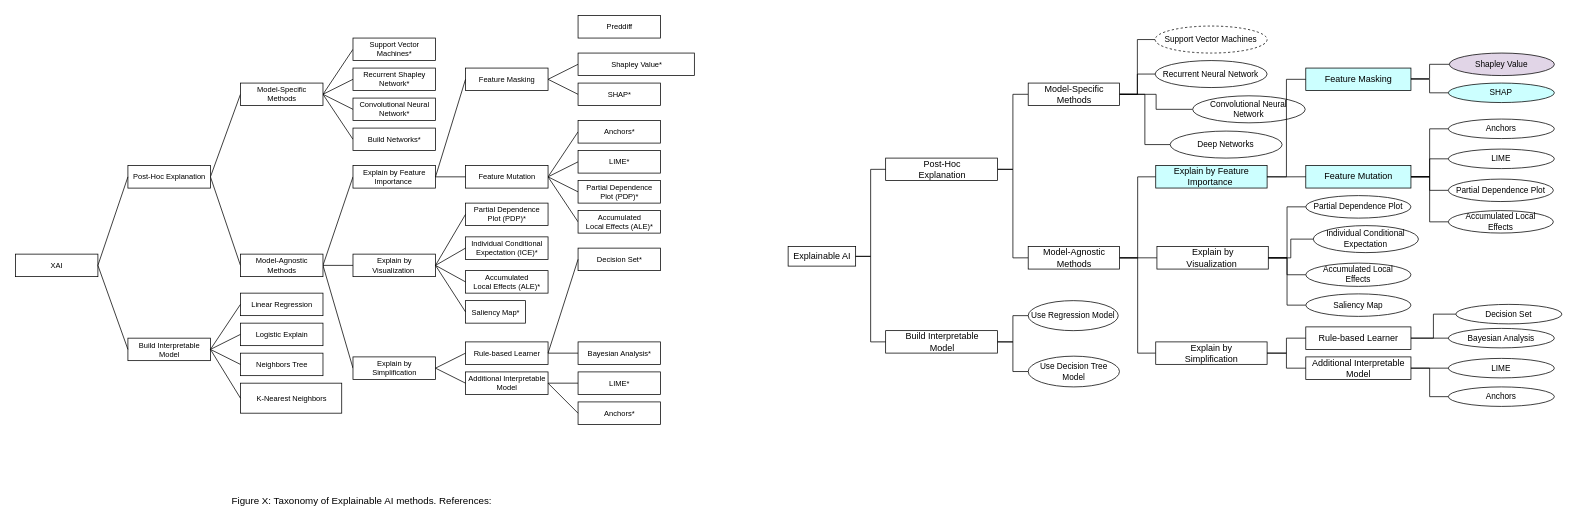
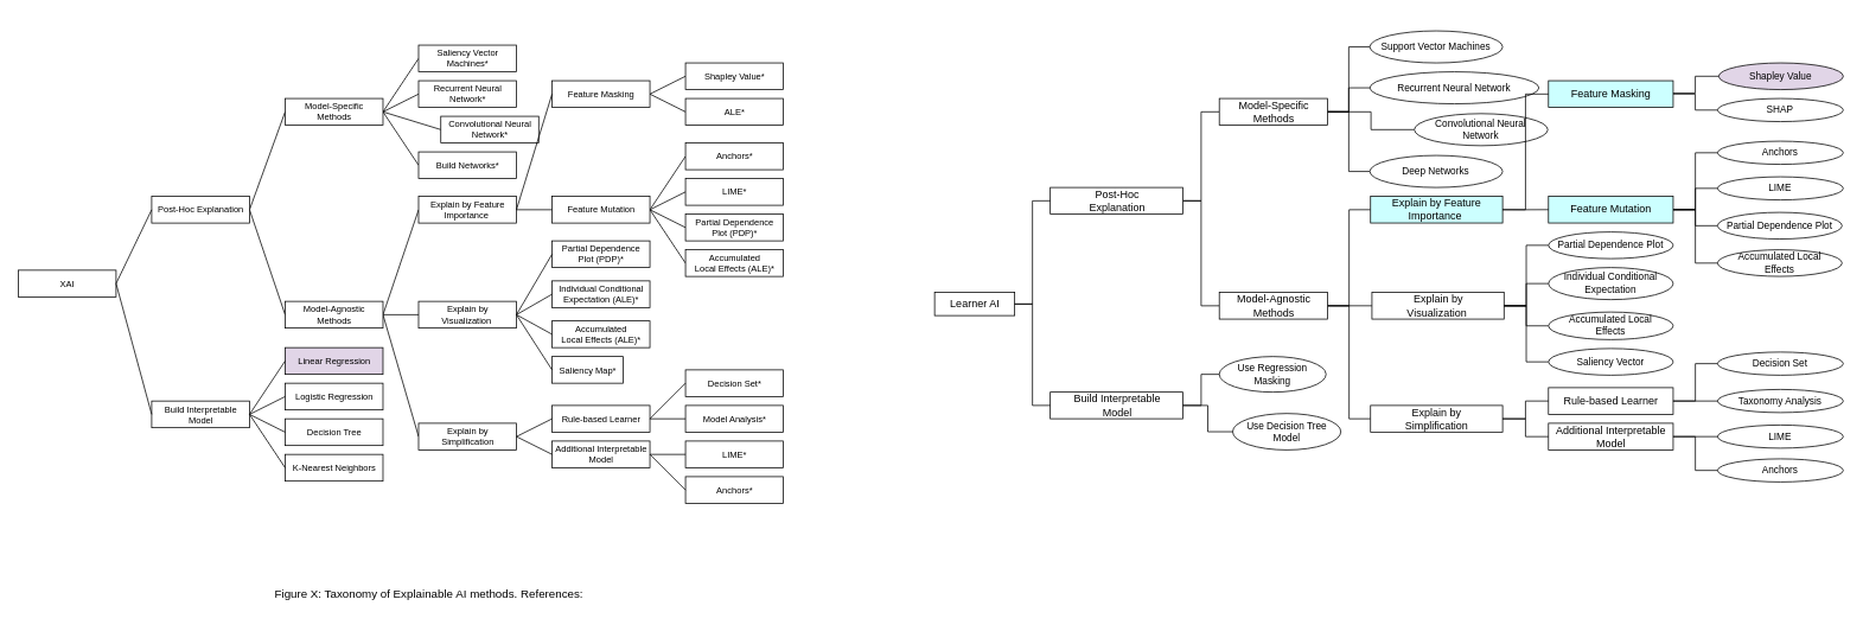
- <mxCell id="47" value="Preddiff" style="rounded=0;fontSize=10;html=1;" parent="1" vertex="1"><mxGeometry x="770" y="20" width="110" height="30" as="geometry" /></mxCell>
- <mxCell id="99" value="Support Vector Machines" style="ellipse;whiteSpace=wrap;html=1;fontSize=11;dashed=1;" parent="1" vertex="1"><mxGeometry x="1539.22" y="34" width="149.212" height="36" as="geometry" /></mxCell>
+ <mxCell id="99" value="Support Vector Machines" style="ellipse;whiteSpace=wrap;html=1;fontSize=11;" parent="1" vertex="1"><mxGeometry x="1539.22" y="34" width="149.212" height="36" as="geometry" /></mxCell>
- <mxCell id="34" value="Support Vector &lt;br&gt;Machines*" style="rounded=0;fontSize=10;html=1;" parent="1" vertex="1"><mxGeometry x="470" y="50" width="110" height="30" as="geometry" /></mxCell>
+ <mxCell id="34" value="Saliency Vector &lt;br&gt;Machines*" style="rounded=0;fontSize=10;html=1;" parent="1" vertex="1"><mxGeometry x="470" y="50" width="110" height="30" as="geometry" /></mxCell>
- <mxCell id="41" value="Shapley Value*" style="rounded=0;fontSize=10;html=1;" parent="1" vertex="1"><mxGeometry x="770" y="70" width="155" height="30" as="geometry" /></mxCell>
+ <mxCell id="41" value="Shapley Value*" style="rounded=0;fontSize=10;html=1;" parent="1" vertex="1"><mxGeometry x="770" y="70" width="110" height="30" as="geometry" /></mxCell>
- <mxCell id="100" value="Recurrent Neural Network" style="ellipse;whiteSpace=wrap;html=1;fontSize=11;" parent="1" vertex="1"><mxGeometry x="1539.21" y="80" width="149.21" height="35.98" as="geometry" /></mxCell>
+ <mxCell id="100" value="Recurrent Neural Network" style="ellipse;whiteSpace=wrap;html=1;fontSize=11;" parent="1" vertex="1"><mxGeometry x="1539.21" y="80" width="190" height="35.98" as="geometry" /></mxCell>
- <mxCell id="35" value="Recurrent Shapley &lt;br&gt;Network*" style="rounded=0;fontSize=10;html=1;" parent="1" vertex="1"><mxGeometry x="470" y="90" width="110" height="30" as="geometry" /></mxCell>
+ <mxCell id="35" value="Recurrent Neural &lt;br&gt;Network*" style="rounded=0;fontSize=10;html=1;" parent="1" vertex="1"><mxGeometry x="470" y="90" width="110" height="30" as="geometry" /></mxCell>
- <mxCell id="105" value="SHAP" style="ellipse;whiteSpace=wrap;html=1;fontSize=11;labelBackgroundColor=none;labelBorderColor=none;fillColor=#ccffff;" parent="1" vertex="1"><mxGeometry x="1930" y="110" width="141.338" height="25.984" as="geometry" /></mxCell>
+ <mxCell id="105" value="SHAP" style="ellipse;whiteSpace=wrap;html=1;fontSize=11;labelBackgroundColor=none;labelBorderColor=none;" parent="1" vertex="1"><mxGeometry x="1930" y="110" width="141.338" height="25.984" as="geometry" /></mxCell>
- <mxCell id="43" value="SHAP*" style="rounded=0;fontSize=10;html=1;" parent="1" vertex="1"><mxGeometry x="770" y="110" width="110" height="30" as="geometry" /></mxCell>
+ <mxCell id="43" value="ALE*" style="rounded=0;fontSize=10;html=1;" parent="1" vertex="1"><mxGeometry x="770" y="110" width="110" height="30" as="geometry" /></mxCell>
- <mxCell id="36" value="Convolutional Neural&lt;br&gt;Network*" style="rounded=0;fontSize=10;html=1;" parent="1" vertex="1"><mxGeometry x="470" y="130" width="110" height="30" as="geometry" /></mxCell>
+ <mxCell id="36" value="Convolutional Neural&lt;br&gt;Network*" style="rounded=0;fontSize=10;html=1;" parent="1" vertex="1"><mxGeometry x="495" y="130" width="110" height="30" as="geometry" /></mxCell>
- <mxCell id="102" value="Deep Networks" style="ellipse;whiteSpace=wrap;html=1;fontSize=11;" parent="1" vertex="1"><mxGeometry x="1559.21" y="174" width="149.212" height="36" as="geometry" /></mxCell>
+ <mxCell id="102" value="Deep Networks" style="ellipse;whiteSpace=wrap;html=1;fontSize=11;" parent="1" vertex="1"><mxGeometry x="1539.21" y="174" width="149.212" height="36" as="geometry" /></mxCell>
- <mxCell id="131" value="Individual Conditional &lt;br style=&quot;font-size: 11px;&quot;&gt;Expectation" style="ellipse;whiteSpace=wrap;html=1;fontSize=11;" parent="1" vertex="1"><mxGeometry x="1750" y="300" width="140.16" height="35.99" as="geometry" /></mxCell>
+ <mxCell id="131" value="Individual Conditional &lt;br style=&quot;font-size: 11px;&quot;&gt;Expectation" style="ellipse;whiteSpace=wrap;html=1;fontSize=11;" parent="1" vertex="1"><mxGeometry x="1740" y="300" width="140.16" height="35.99" as="geometry" /></mxCell>
- <mxCell id="38" value="Individual Conditional &lt;br&gt;Expectation (ICE)*" style="rounded=0;fontSize=10;html=1;" parent="1" vertex="1"><mxGeometry x="620" y="315" width="110" height="30" as="geometry" /></mxCell>
+ <mxCell id="38" value="Individual Conditional &lt;br&gt;Expectation (ALE)*" style="rounded=0;fontSize=10;html=1;" parent="1" vertex="1"><mxGeometry x="620" y="315" width="110" height="30" as="geometry" /></mxCell>
- <mxCell id="72" value="Explainable AI" style="rounded=0;fontSize=12;html=1;" parent="1" vertex="1"><mxGeometry x="1050" y="328" width="90" height="25.98" as="geometry" /></mxCell>
+ <mxCell id="72" value="Learner AI" style="rounded=0;fontSize=12;html=1;" parent="1" vertex="1"><mxGeometry x="1050" y="328" width="90" height="25.98" as="geometry" /></mxCell>
- <mxCell id="39" value="Decision Set*" style="rounded=0;fontSize=10;html=1;" parent="1" vertex="1"><mxGeometry x="770" y="330" width="110" height="30" as="geometry" /></mxCell>
+ <mxCell id="39" value="Decision Set*" style="rounded=0;fontSize=10;html=1;" parent="1" vertex="1"><mxGeometry x="770" y="415" width="110" height="30" as="geometry" /></mxCell>
- <mxCell id="2" value="XAI" style="rounded=0;fontSize=10;html=1;" parent="1" vertex="1"><mxGeometry x="20" y="338" width="110" height="30" as="geometry" /></mxCell>
+ <mxCell id="2" value="XAI" style="rounded=0;fontSize=10;html=1;" parent="1" vertex="1"><mxGeometry x="20" y="303" width="110" height="30" as="geometry" /></mxCell>
- <mxCell id="30" value="Linear Regression" style="rounded=0;fontSize=10;html=1;" parent="1" vertex="1"><mxGeometry x="320" y="390" width="110" height="30" as="geometry" /></mxCell>
+ <mxCell id="30" value="Linear Regression" style="rounded=0;fontSize=10;html=1;fillColor=#e1d5e7;" parent="1" vertex="1"><mxGeometry x="320" y="390" width="110" height="30" as="geometry" /></mxCell>
- <mxCell id="132" value="Saliency Map" style="ellipse;whiteSpace=wrap;html=1;fontSize=11;" parent="1" vertex="1"><mxGeometry x="1740" y="390.99" width="140.157" height="30" as="geometry" /></mxCell>
+ <mxCell id="132" value="Saliency Vector" style="ellipse;whiteSpace=wrap;html=1;fontSize=11;" parent="1" vertex="1"><mxGeometry x="1740" y="390.99" width="140.157" height="30" as="geometry" /></mxCell>
- <mxCell id="103" value="Decision Set" style="ellipse;whiteSpace=wrap;html=1;fontSize=11;" parent="1" vertex="1"><mxGeometry x="1940" y="405" width="141.338" height="25.984" as="geometry" /></mxCell>
+ <mxCell id="103" value="Decision Set" style="ellipse;whiteSpace=wrap;html=1;fontSize=11;" parent="1" vertex="1"><mxGeometry x="1930" y="395" width="141.338" height="25.984" as="geometry" /></mxCell>
- <mxCell id="97" value="Use Regression Model" style="ellipse;whiteSpace=wrap;html=1;fontSize=11;" parent="1" vertex="1"><mxGeometry x="1370" y="400" width="120" height="40" as="geometry" /></mxCell>
+ <mxCell id="97" value="Use Regression Masking" style="ellipse;whiteSpace=wrap;html=1;fontSize=11;" parent="1" vertex="1"><mxGeometry x="1370" y="400" width="120" height="40" as="geometry" /></mxCell>
- <mxCell id="32" value="Logistic Explain" style="rounded=0;fontSize=10;html=1;" parent="1" vertex="1"><mxGeometry x="320" y="430" width="110" height="30" as="geometry" /></mxCell>
+ <mxCell id="32" value="Logistic Regression" style="rounded=0;fontSize=10;html=1;" parent="1" vertex="1"><mxGeometry x="320" y="430" width="110" height="30" as="geometry" /></mxCell>
- <mxCell id="104" value="Bayesian Analysis" style="ellipse;whiteSpace=wrap;html=1;fontSize=11;" parent="1" vertex="1"><mxGeometry x="1930" y="437" width="141.338" height="25.984" as="geometry" /></mxCell>
+ <mxCell id="104" value="Taxonomy Analysis" style="ellipse;whiteSpace=wrap;html=1;fontSize=11;" parent="1" vertex="1"><mxGeometry x="1930" y="437" width="141.338" height="25.984" as="geometry" /></mxCell>
- <mxCell id="40" value="Bayesian Analysis*" style="rounded=0;fontSize=10;html=1;" parent="1" vertex="1"><mxGeometry x="770" y="455" width="110" height="30" as="geometry" /></mxCell>
+ <mxCell id="40" value="Model Analysis*" style="rounded=0;fontSize=10;html=1;" parent="1" vertex="1"><mxGeometry x="770" y="455" width="110" height="30" as="geometry" /></mxCell>
- <mxCell id="31" value="Neighbors Tree" style="rounded=0;fontSize=10;html=1;" parent="1" vertex="1"><mxGeometry x="320" y="470" width="110" height="30" as="geometry" /></mxCell>
+ <mxCell id="31" value="Decision Tree" style="rounded=0;fontSize=10;html=1;" parent="1" vertex="1"><mxGeometry x="320" y="470" width="110" height="30" as="geometry" /></mxCell>
- <mxCell id="98" value="Use Decision Tree Model" style="ellipse;whiteSpace=wrap;html=1;fontSize=11;" parent="1" vertex="1"><mxGeometry x="1370" y="474.02" width="121.65" height="40.98" as="geometry" /></mxCell>
+ <mxCell id="98" value="Use Decision Tree Model" style="ellipse;whiteSpace=wrap;html=1;fontSize=11;" parent="1" vertex="1"><mxGeometry x="1385" y="464.02" width="121.65" height="40.98" as="geometry" /></mxCell>
- <mxCell id="33" value="K-Nearest Neighbors" style="rounded=0;fontSize=10;html=1;" parent="1" vertex="1"><mxGeometry x="320" y="510" width="135" height="40" as="geometry" /></mxCell>
+ <mxCell id="33" value="K-Nearest Neighbors" style="rounded=0;fontSize=10;html=1;" parent="1" vertex="1"><mxGeometry x="320" y="510" width="110" height="30" as="geometry" /></mxCell>
